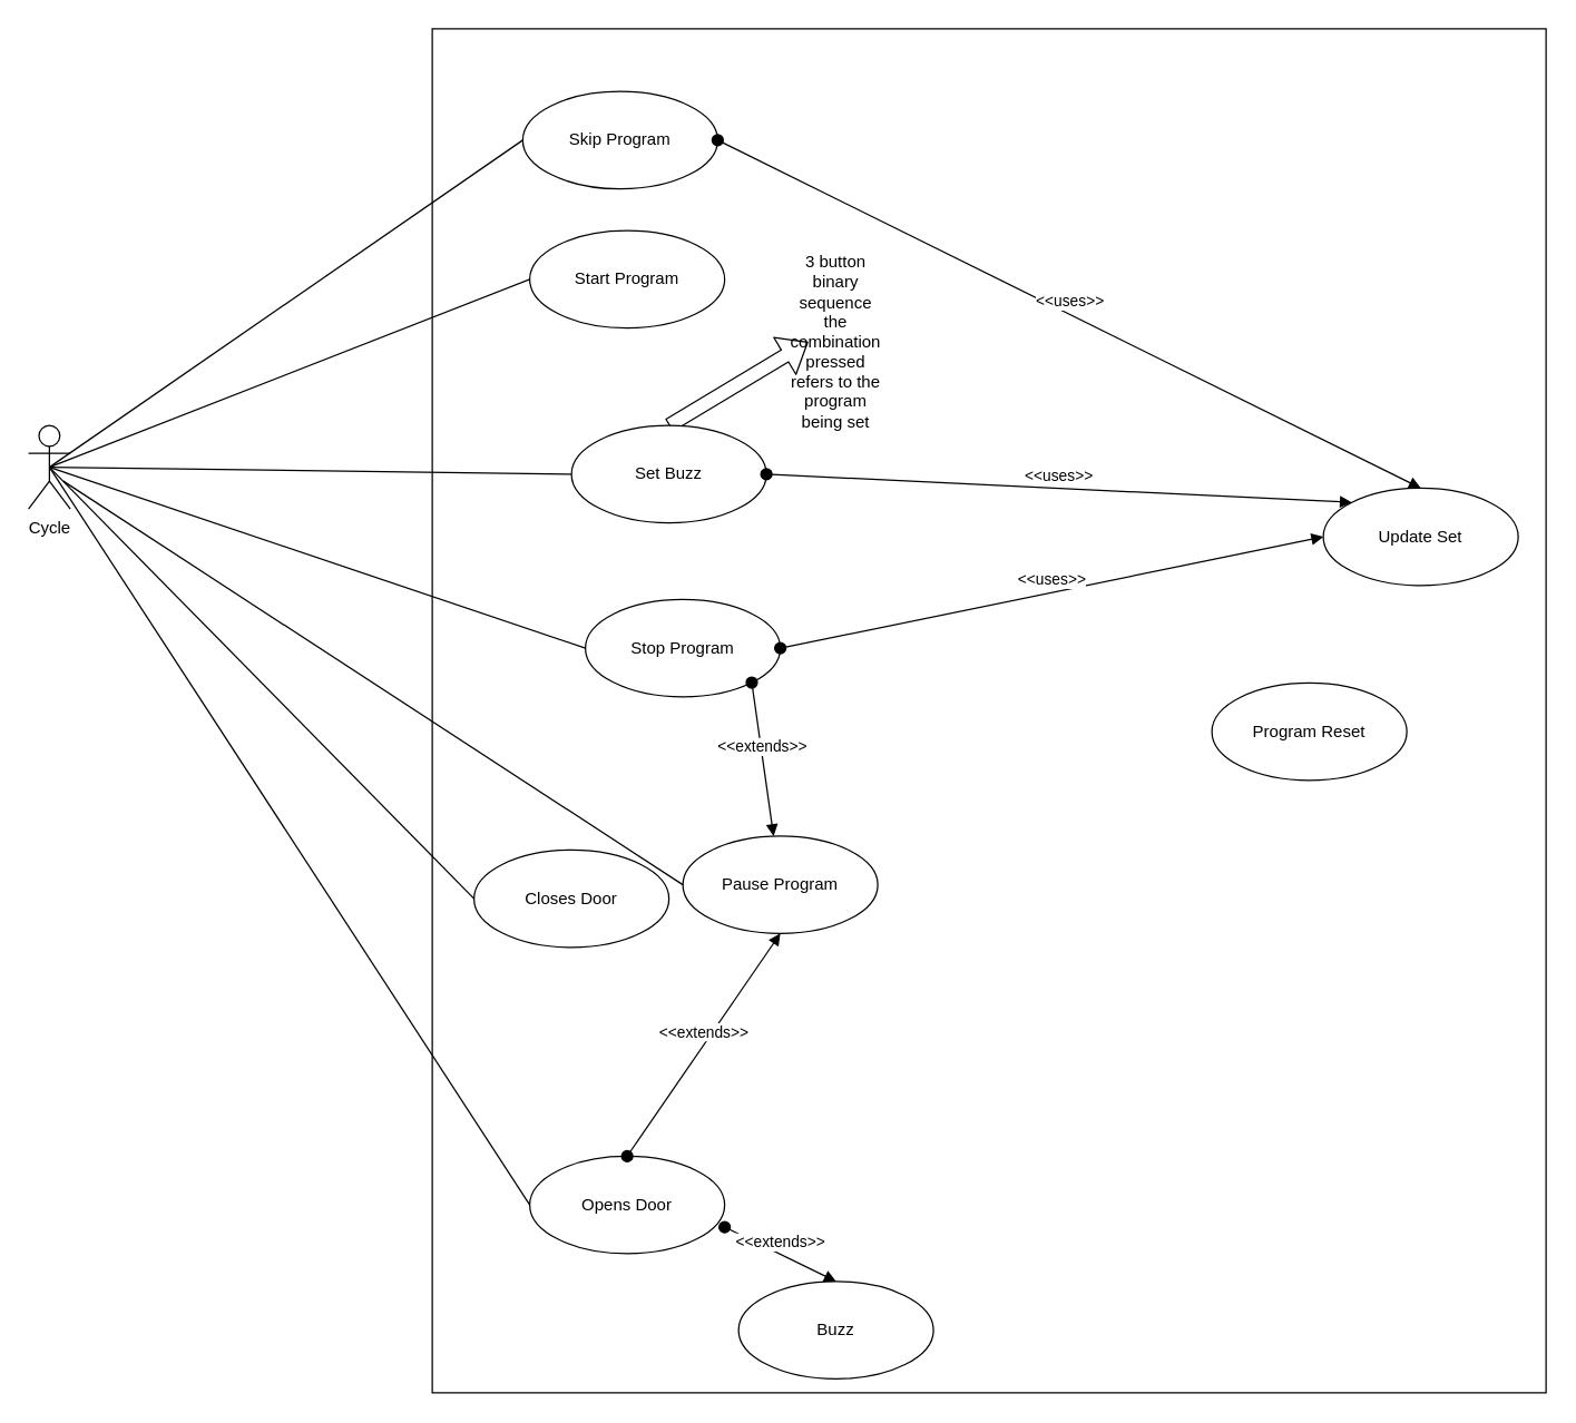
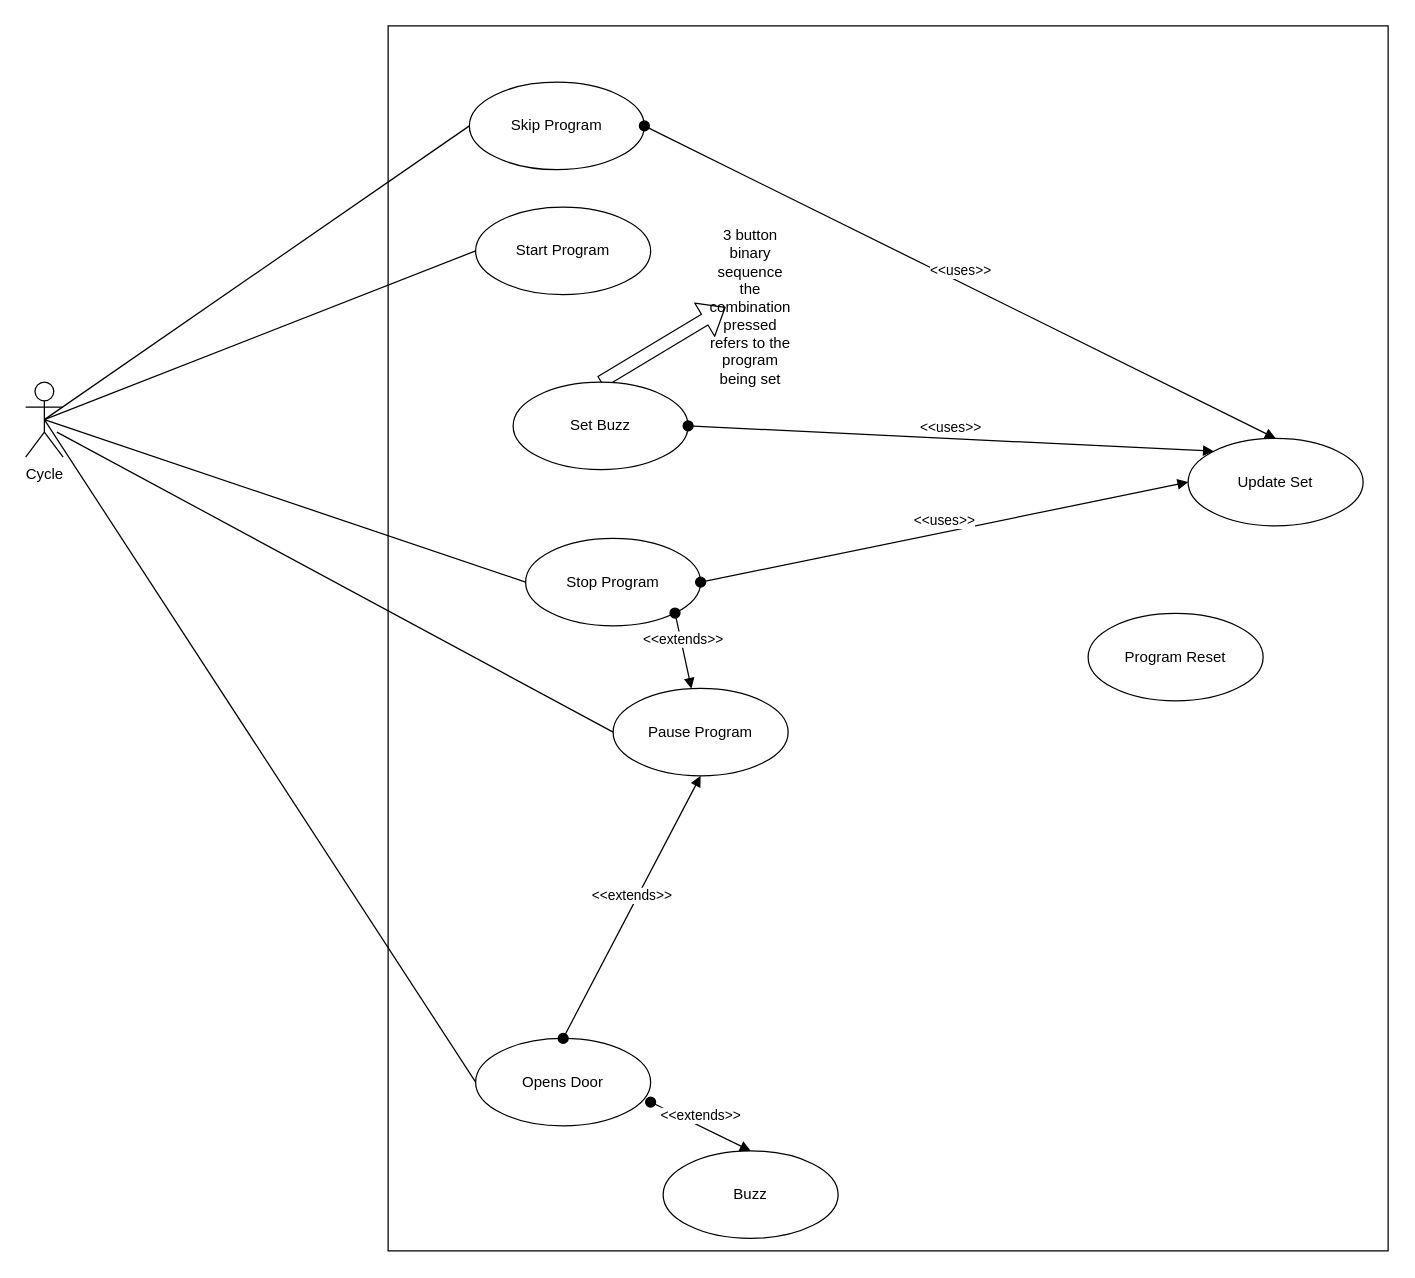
- <mxCell id="8" value="" style="endArrow=none;html=1;entryX=0.5;entryY=0.5;entryDx=0;entryDy=0;entryPerimeter=0;exitX=0;exitY=0.5;exitDx=0;exitDy=0;" parent="1" source="17" target="3" edge="1"><mxGeometry width="50" height="50" relative="1" as="geometry"><mxPoint x="510" y="300" as="sourcePoint" /><mxPoint x="470" y="650" as="targetPoint" /></mxGeometry></mxCell>
- <mxCell id="19" value="" style="endArrow=none;html=1;entryX=0.5;entryY=0.5;entryDx=0;entryDy=0;entryPerimeter=0;exitX=0;exitY=0.5;exitDx=0;exitDy=0;" parent="1" source="5" target="3" edge="1"><mxGeometry width="50" height="50" relative="1" as="geometry"><mxPoint x="550" y="535" as="sourcePoint" /><mxPoint x="45" y="345" as="targetPoint" /></mxGeometry></mxCell>
- <mxCell id="22" value="Pause Program" style="ellipse;whiteSpace=wrap;html=1;" parent="1" vertex="1"><mxGeometry x="490" y="600" width="140" height="70" as="geometry" /></mxCell>
+ <mxCell id="22" value="Pause Program" style="ellipse;whiteSpace=wrap;html=1;" parent="1" vertex="1"><mxGeometry x="490" y="550" width="140" height="70" as="geometry" /></mxCell>
- <mxCell id="5" value="Closes Door" style="ellipse;whiteSpace=wrap;html=1;" parent="1" vertex="1"><mxGeometry y="610" width="140" height="70" as="geometry" x="340" /></mxCell>
